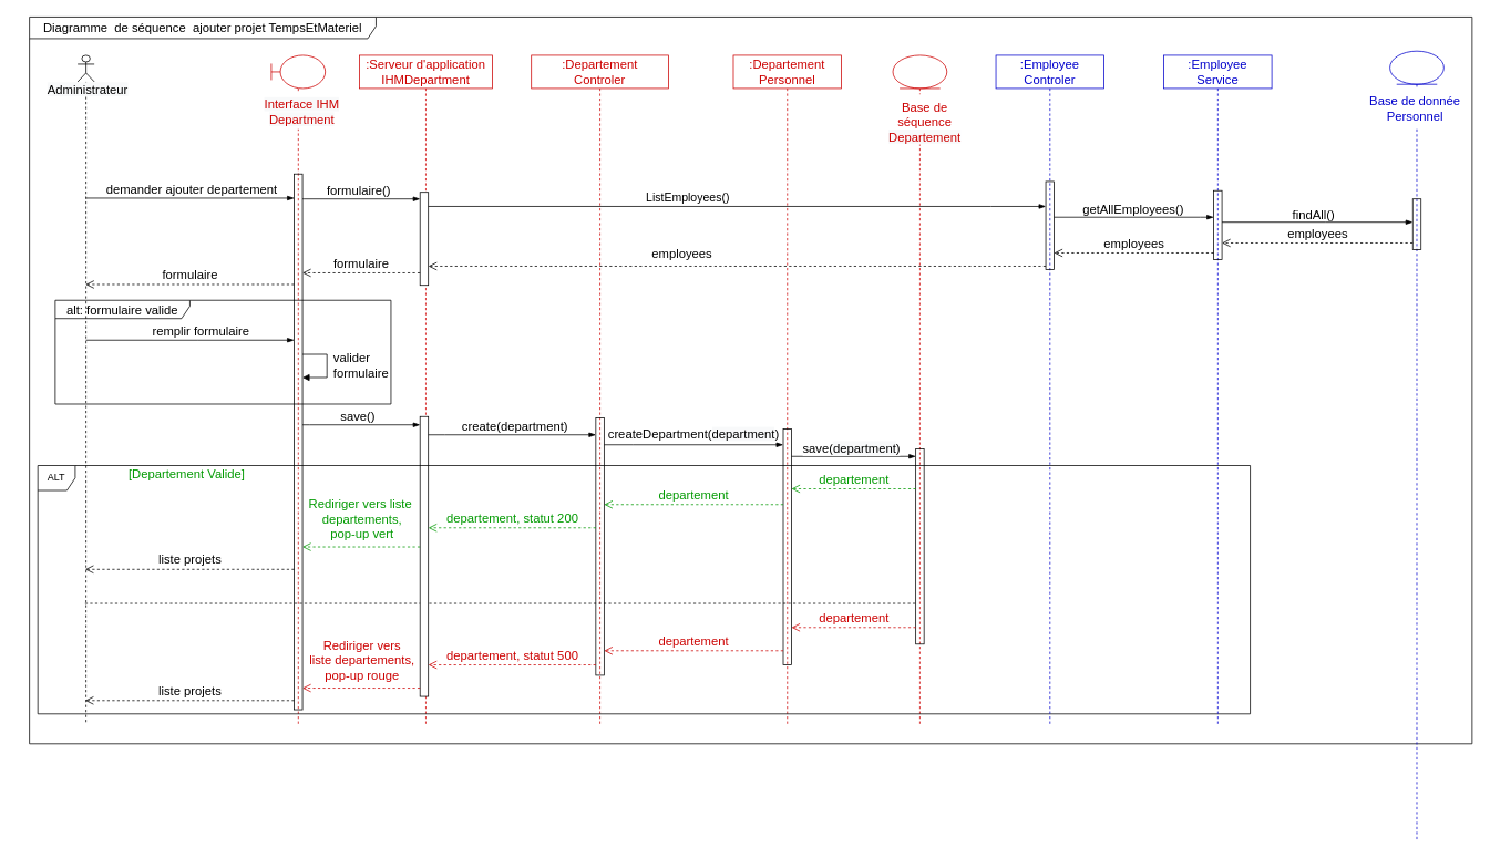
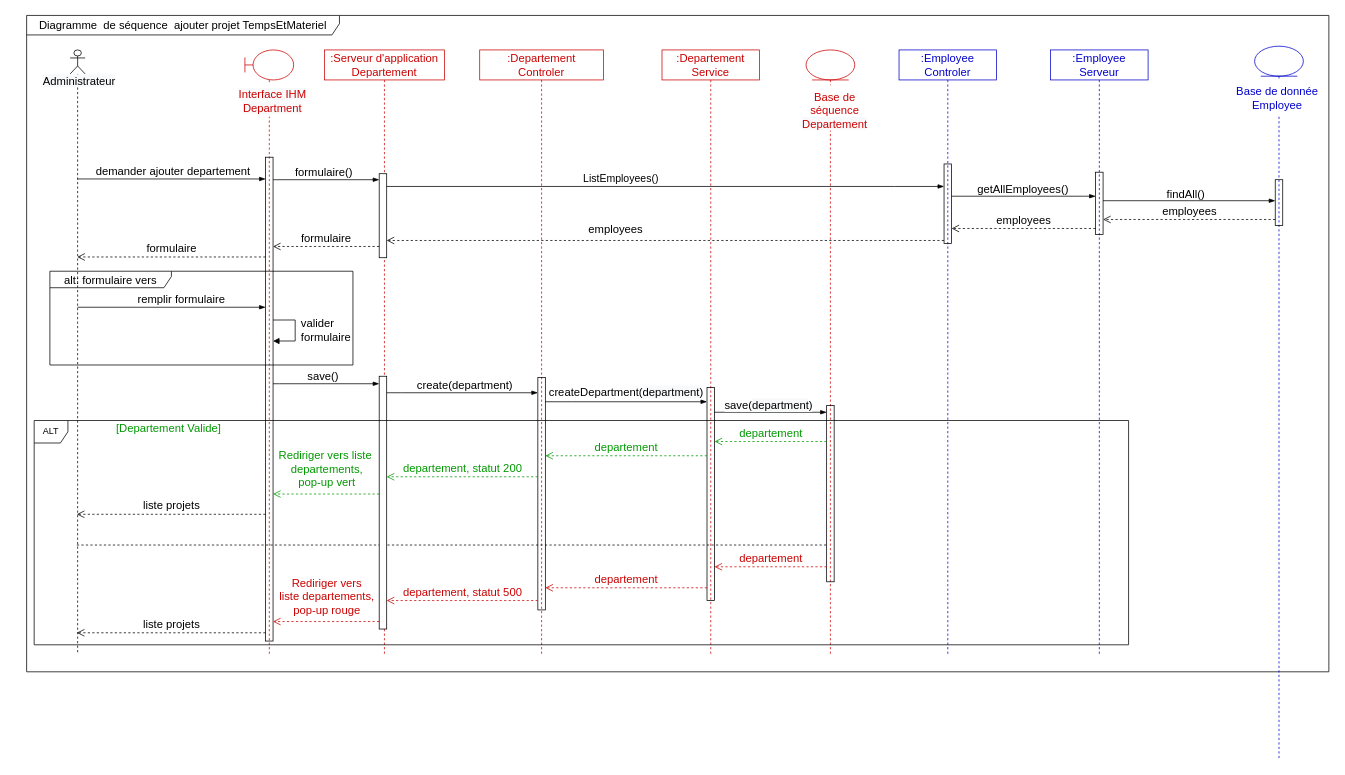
- <mxCell id="25" value=":Serveur d'application&lt;br&gt;IHMDepartment" style="shape=umlLifeline;perimeter=lifelinePerimeter;whiteSpace=wrap;html=1;container=1;collapsible=0;recursiveResize=0;outlineConnect=0;rounded=0;shadow=0;glass=0;sketch=0;fillColor=none;fontSize=15;fontColor=#CC0000;strokeColor=#CC0000;" vertex="1" parent="1"><mxGeometry x="432" y="66" width="160" height="805" as="geometry" /></mxCell>
+ <mxCell id="25" value=":Serveur d'application&lt;br&gt;Departement" style="shape=umlLifeline;perimeter=lifelinePerimeter;whiteSpace=wrap;html=1;container=1;collapsible=0;recursiveResize=0;outlineConnect=0;rounded=0;shadow=0;glass=0;sketch=0;fillColor=none;fontSize=15;fontColor=#CC0000;strokeColor=#CC0000;" vertex="1" parent="1"><mxGeometry x="432" y="66" width="160" height="805" as="geometry" /></mxCell>
- <mxCell id="8" value=":Departement&lt;br&gt;Personnel" style="shape=umlLifeline;perimeter=lifelinePerimeter;whiteSpace=wrap;html=1;container=1;collapsible=0;recursiveResize=0;outlineConnect=0;rounded=0;shadow=0;glass=0;sketch=0;fillColor=none;fontSize=15;fontColor=#CC0000;strokeColor=#CC0000;" vertex="1" parent="1"><mxGeometry x="882" y="66" width="130" height="805" as="geometry" /></mxCell>
+ <mxCell id="8" value=":Departement&lt;br&gt;Service" style="shape=umlLifeline;perimeter=lifelinePerimeter;whiteSpace=wrap;html=1;container=1;collapsible=0;recursiveResize=0;outlineConnect=0;rounded=0;shadow=0;glass=0;sketch=0;fillColor=none;fontSize=15;fontColor=#CC0000;strokeColor=#CC0000;" vertex="1" parent="1"><mxGeometry x="882" y="66" width="130" height="805" as="geometry" /></mxCell>
- <mxCell id="55" value=":Employee&lt;br&gt;Service" style="shape=umlLifeline;perimeter=lifelinePerimeter;whiteSpace=wrap;html=1;container=1;collapsible=0;recursiveResize=0;outlineConnect=0;rounded=0;shadow=0;glass=0;sketch=0;fillColor=none;fontSize=15;strokeColor=#0000CC;fontColor=#0000CC;" vertex="1" parent="1"><mxGeometry x="1400" y="66" width="130" height="805" as="geometry" /></mxCell>
+ <mxCell id="55" value=":Employee&lt;br&gt;Serveur" style="shape=umlLifeline;perimeter=lifelinePerimeter;whiteSpace=wrap;html=1;container=1;collapsible=0;recursiveResize=0;outlineConnect=0;rounded=0;shadow=0;glass=0;sketch=0;fillColor=none;fontSize=15;strokeColor=#0000CC;fontColor=#0000CC;" vertex="1" parent="1"><mxGeometry x="1400" y="66" width="130" height="805" as="geometry" /></mxCell>
- <mxCell id="53" value="Base de donnée&lt;br&gt;Personnel" style="text;whiteSpace=wrap;html=1;fontSize=15;align=center;fillColor=default;fontColor=#0000CC;" vertex="1" parent="52"><mxGeometry x="-33" y="45" width="127" height="48" as="geometry" /></mxCell>
+ <mxCell id="53" value="Base de donnée&lt;br&gt;Employee" style="text;whiteSpace=wrap;html=1;fontSize=15;align=center;fillColor=default;fontColor=#0000CC;" vertex="1" parent="52"><mxGeometry x="-33" y="45" width="127" height="48" as="geometry" /></mxCell>
- <mxCell id="2" value="&lt;font style=&quot;font-size: 15px;&quot;&gt;alt: formulaire valide&lt;/font&gt;" style="shape=umlFrame;whiteSpace=wrap;html=1;width=162;height=22;" vertex="1" parent="1"><mxGeometry x="66" y="361" width="404" height="125" as="geometry" /></mxCell>
+ <mxCell id="2" value="&lt;font style=&quot;font-size: 15px;&quot;&gt;alt: formulaire vers&lt;/font&gt;" style="shape=umlFrame;whiteSpace=wrap;html=1;width=162;height=22;" vertex="1" parent="1"><mxGeometry x="66" y="361" width="404" height="125" as="geometry" /></mxCell>
